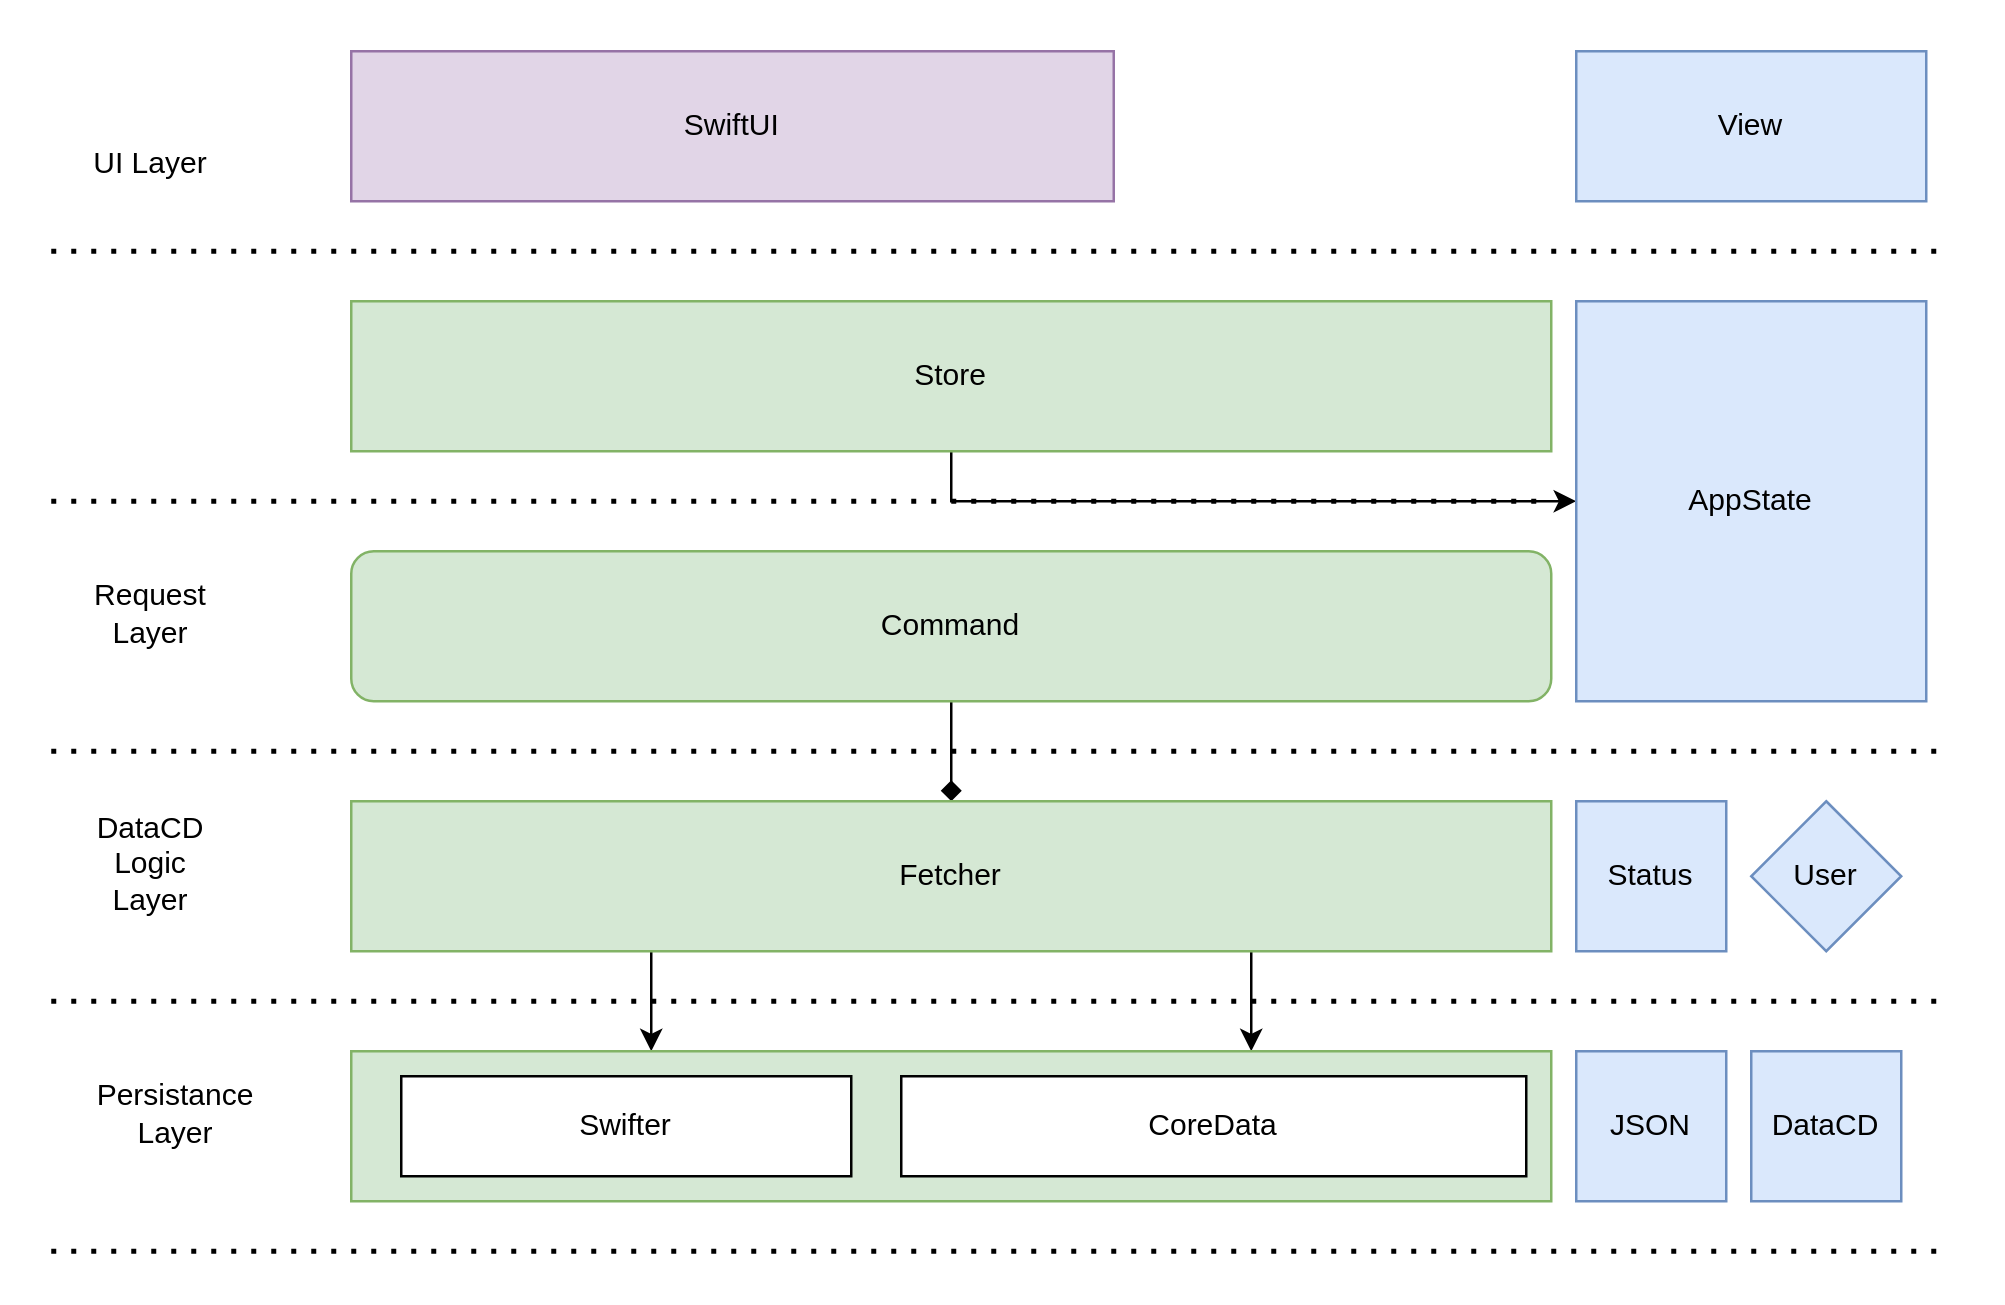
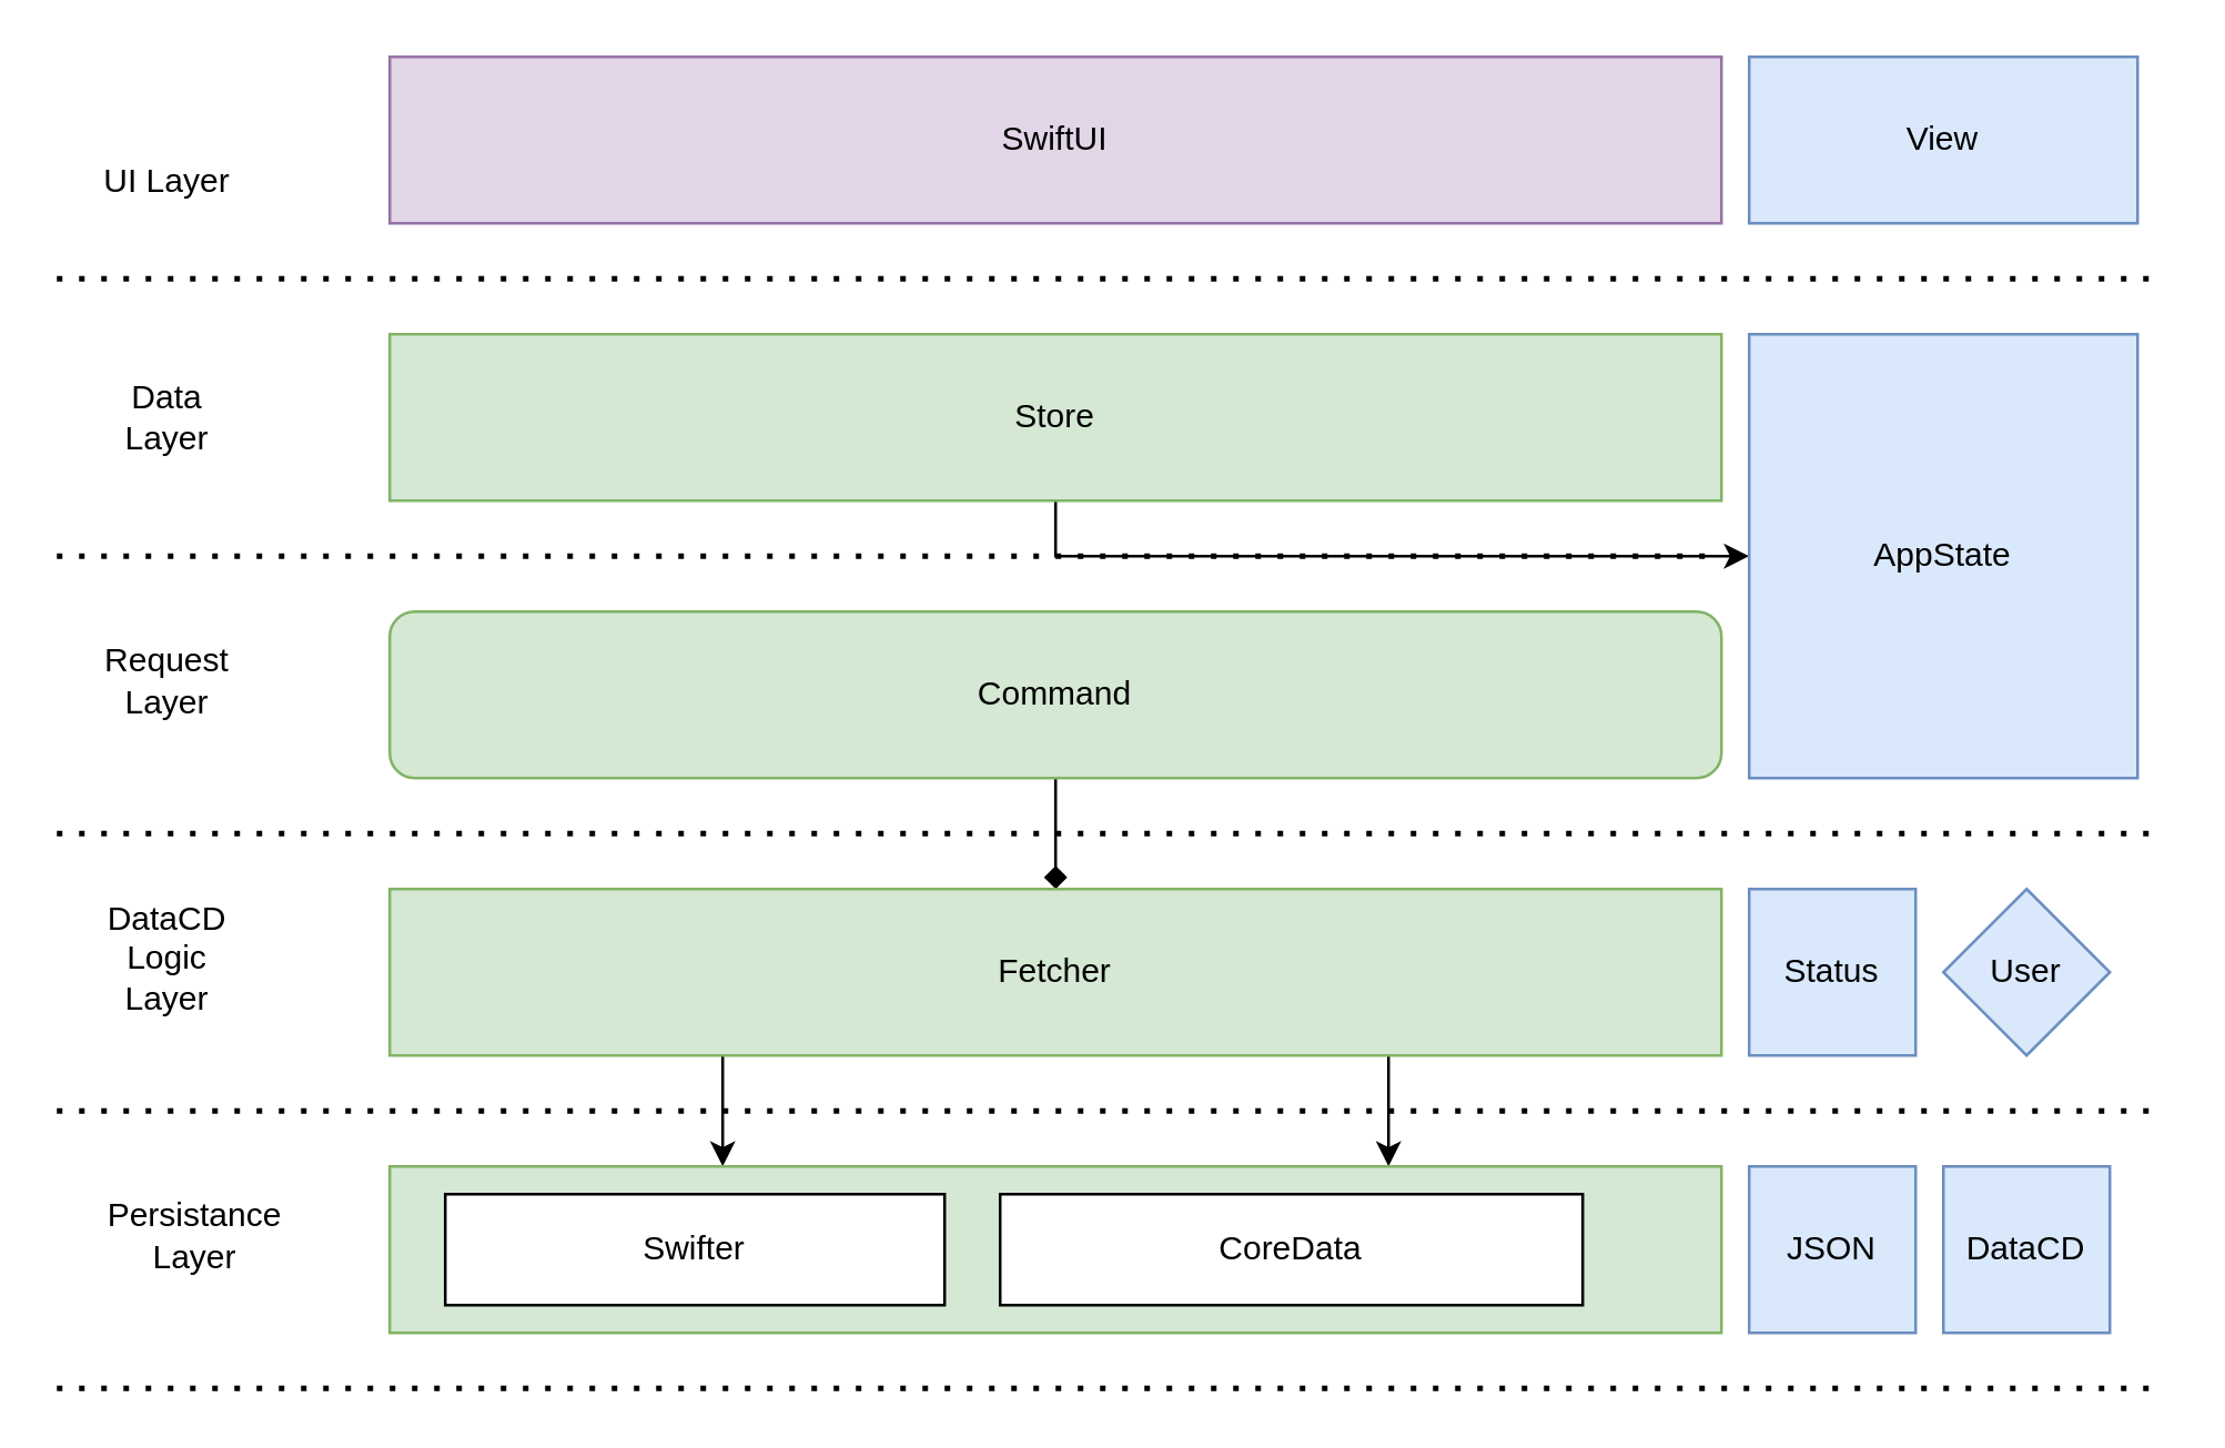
- <mxCell id="6" value="SwiftUI" style="rounded=0;whiteSpace=wrap;html=1;fillColor=#e1d5e7;strokeColor=#9673a6;" vertex="1" parent="1"><mxGeometry x="140" y="20" width="305" height="60" as="geometry" /></mxCell>
+ <mxCell id="6" value="SwiftUI" style="rounded=0;whiteSpace=wrap;html=1;fillColor=#e1d5e7;strokeColor=#9673a6;" vertex="1" parent="1"><mxGeometry x="140" y="20" width="480" height="60" as="geometry" /></mxCell>
+ <mxCell id="18" value="Data Layer" style="text;html=1;strokeColor=none;fillColor=none;align=center;verticalAlign=middle;whiteSpace=wrap;rounded=0;" vertex="1" parent="1"><mxGeometry x="30" y="135" width="60" height="30" as="geometry" /></mxCell>
- <mxCell id="11" value="CoreData" style="rounded=0;whiteSpace=wrap;html=1;" vertex="1" parent="1"><mxGeometry x="360" y="430" width="250" height="40" as="geometry" /></mxCell>
+ <mxCell id="11" value="CoreData" style="rounded=0;whiteSpace=wrap;html=1;" vertex="1" parent="1"><mxGeometry x="360" y="430" width="210" height="40" as="geometry" /></mxCell>
